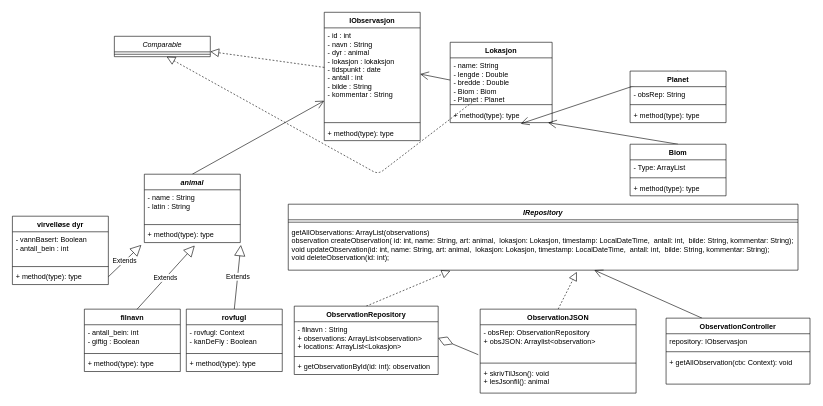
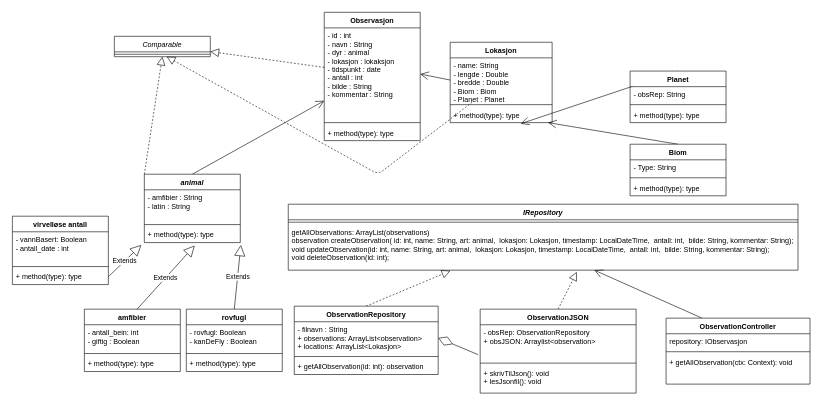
- <mxCell id="5" value="IObservasjon" style="swimlane;fontStyle=1;align=center;verticalAlign=top;childLayout=stackLayout;horizontal=1;startSize=26;horizontalStack=0;resizeParent=1;resizeParentMax=0;resizeLast=0;collapsible=1;marginBottom=0;" parent="1" vertex="1"><mxGeometry x="540" y="20" width="160" height="214" as="geometry" /></mxCell>
+ <mxCell id="5" value="Observasjon" style="swimlane;fontStyle=1;align=center;verticalAlign=top;childLayout=stackLayout;horizontal=1;startSize=26;horizontalStack=0;resizeParent=1;resizeParentMax=0;resizeLast=0;collapsible=1;marginBottom=0;" parent="1" vertex="1"><mxGeometry x="540" y="20" width="160" height="214" as="geometry" /></mxCell>
+ <mxCell id="12" value="" style="endArrow=block;dashed=1;endFill=0;endSize=12;html=1;entryX=0.5;entryY=1;entryDx=0;entryDy=0;exitX=0;exitY=0;exitDx=0;exitDy=0;" edge="1" parent="1" source="22" target="20"><mxGeometry width="160" relative="1" as="geometry"><mxPoint x="540" y="690" as="sourcePoint" /><mxPoint x="98.96" y="84.004" as="targetPoint" /></mxGeometry></mxCell>
- <mxCell id="35" value="- Type: ArrayList" style="text;strokeColor=none;fillColor=none;align=left;verticalAlign=top;spacingLeft=4;spacingRight=4;overflow=hidden;rotatable=0;points=[[0,0.5],[1,0.5]];portConstraint=eastwest;" parent="34" vertex="1"><mxGeometry y="26" width="160" height="26" as="geometry" /></mxCell>
+ <mxCell id="35" value="- Type: String" style="text;strokeColor=none;fillColor=none;align=left;verticalAlign=top;spacingLeft=4;spacingRight=4;overflow=hidden;rotatable=0;points=[[0,0.5],[1,0.5]];portConstraint=eastwest;" parent="34" vertex="1"><mxGeometry y="26" width="160" height="26" as="geometry" /></mxCell>
- <mxCell id="23" value="- name : String&#10;- latin : String" style="text;strokeColor=none;fillColor=none;align=left;verticalAlign=top;spacingLeft=4;spacingRight=4;overflow=hidden;rotatable=0;points=[[0,0.5],[1,0.5]];portConstraint=eastwest;" parent="22" vertex="1"><mxGeometry y="26" width="160" height="54" as="geometry" /></mxCell>
+ <mxCell id="23" value="- amfibier : String&#10;- latin : String" style="text;strokeColor=none;fillColor=none;align=left;verticalAlign=top;spacingLeft=4;spacingRight=4;overflow=hidden;rotatable=0;points=[[0,0.5],[1,0.5]];portConstraint=eastwest;" parent="22" vertex="1"><mxGeometry y="26" width="160" height="54" as="geometry" /></mxCell>
- <mxCell id="61" value="virvelløse dyr" style="swimlane;fontStyle=1;align=center;verticalAlign=top;childLayout=stackLayout;horizontal=1;startSize=26;horizontalStack=0;resizeParent=1;resizeParentMax=0;resizeLast=0;collapsible=1;marginBottom=0;" parent="1" vertex="1"><mxGeometry x="20" y="360" width="160" height="114" as="geometry" /></mxCell>
+ <mxCell id="61" value="virvelløse antall" style="swimlane;fontStyle=1;align=center;verticalAlign=top;childLayout=stackLayout;horizontal=1;startSize=26;horizontalStack=0;resizeParent=1;resizeParentMax=0;resizeLast=0;collapsible=1;marginBottom=0;" parent="1" vertex="1"><mxGeometry x="20" y="360" width="160" height="114" as="geometry" /></mxCell>
- <mxCell id="62" value="- vannBasert: Boolean&#10;- antall_bein : int" style="text;strokeColor=none;fillColor=none;align=left;verticalAlign=top;spacingLeft=4;spacingRight=4;overflow=hidden;rotatable=0;points=[[0,0.5],[1,0.5]];portConstraint=eastwest;" parent="61" vertex="1"><mxGeometry y="26" width="160" height="54" as="geometry" /></mxCell>
+ <mxCell id="62" value="- vannBasert: Boolean&#10;- antall_date : int" style="text;strokeColor=none;fillColor=none;align=left;verticalAlign=top;spacingLeft=4;spacingRight=4;overflow=hidden;rotatable=0;points=[[0,0.5],[1,0.5]];portConstraint=eastwest;" parent="61" vertex="1"><mxGeometry y="26" width="160" height="54" as="geometry" /></mxCell>
- <mxCell id="57" value="filnavn" style="swimlane;fontStyle=1;align=center;verticalAlign=top;childLayout=stackLayout;horizontal=1;startSize=26;horizontalStack=0;resizeParent=1;resizeParentMax=0;resizeLast=0;collapsible=1;marginBottom=0;" parent="1" vertex="1"><mxGeometry x="140" y="515" width="160" height="104" as="geometry" /></mxCell>
+ <mxCell id="57" value="amfibier" style="swimlane;fontStyle=1;align=center;verticalAlign=top;childLayout=stackLayout;horizontal=1;startSize=26;horizontalStack=0;resizeParent=1;resizeParentMax=0;resizeLast=0;collapsible=1;marginBottom=0;" parent="1" vertex="1"><mxGeometry x="140" y="515" width="160" height="104" as="geometry" /></mxCell>
- <mxCell id="54" value="- rovfugl: Context&#10;- kanDeFly : Boolean" style="text;strokeColor=none;fillColor=none;align=left;verticalAlign=top;spacingLeft=4;spacingRight=4;overflow=hidden;rotatable=0;points=[[0,0.5],[1,0.5]];portConstraint=eastwest;" parent="53" vertex="1"><mxGeometry y="26" width="160" height="44" as="geometry" /></mxCell>
+ <mxCell id="54" value="- rovfugl: Boolean&#10;- kanDeFly : Boolean" style="text;strokeColor=none;fillColor=none;align=left;verticalAlign=top;spacingLeft=4;spacingRight=4;overflow=hidden;rotatable=0;points=[[0,0.5],[1,0.5]];portConstraint=eastwest;" parent="53" vertex="1"><mxGeometry y="26" width="160" height="44" as="geometry" /></mxCell>
- <mxCell id="44" value="+ getObservationById(id: int): observation" style="text;strokeColor=none;fillColor=none;align=left;verticalAlign=top;spacingLeft=4;spacingRight=4;overflow=hidden;rotatable=0;points=[[0,0.5],[1,0.5]];portConstraint=eastwest;" vertex="1" parent="41"><mxGeometry y="88" width="240" height="26" as="geometry" /></mxCell>
+ <mxCell id="44" value="+ getAllObservation(id: int): observation" style="text;strokeColor=none;fillColor=none;align=left;verticalAlign=top;spacingLeft=4;spacingRight=4;overflow=hidden;rotatable=0;points=[[0,0.5],[1,0.5]];portConstraint=eastwest;" vertex="1" parent="41"><mxGeometry y="88" width="240" height="26" as="geometry" /></mxCell>
- <mxCell id="48" value="+ skrivTilJson(): void&#10;+ lesJsonfil(): animal" style="text;strokeColor=none;fillColor=none;align=left;verticalAlign=top;spacingLeft=4;spacingRight=4;overflow=hidden;rotatable=0;points=[[0,0.5],[1,0.5]];portConstraint=eastwest;" vertex="1" parent="45"><mxGeometry y="94" width="260" height="46" as="geometry" /></mxCell>
+ <mxCell id="48" value="+ skrivTilJson(): void&#10;+ lesJsonfil(): void" style="text;strokeColor=none;fillColor=none;align=left;verticalAlign=top;spacingLeft=4;spacingRight=4;overflow=hidden;rotatable=0;points=[[0,0.5],[1,0.5]];portConstraint=eastwest;" vertex="1" parent="45"><mxGeometry y="94" width="260" height="46" as="geometry" /></mxCell>
